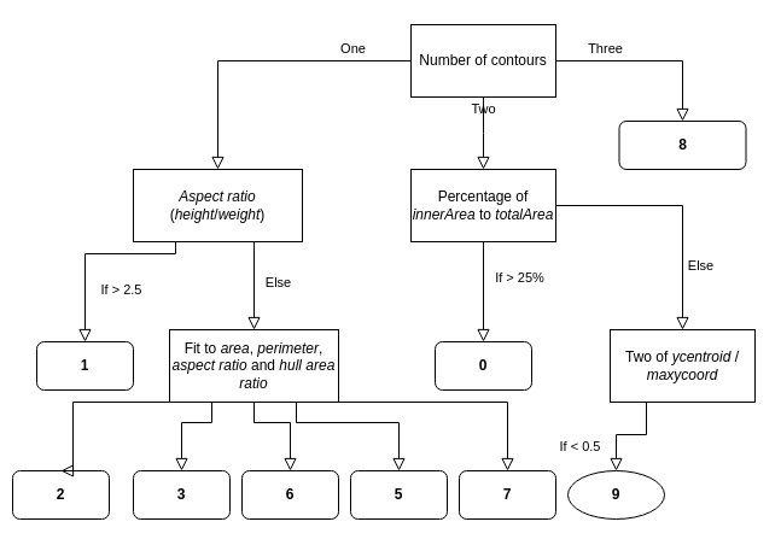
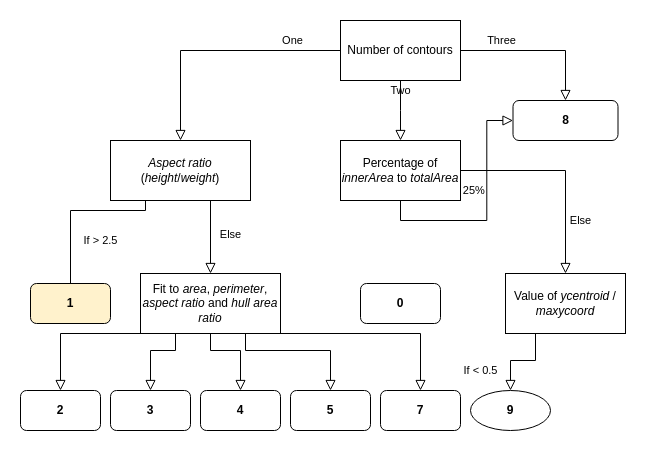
- <mxCell id="5" value="If &amp;gt; 25%" style="rounded=0;html=1;jettySize=auto;orthogonalLoop=1;fontSize=11;endArrow=block;endFill=0;endSize=8;strokeWidth=1;shadow=0;labelBackgroundColor=none;edgeStyle=orthogonalEdgeStyle;exitX=0.5;exitY=1;exitDx=0;exitDy=0;" parent="1" source="10" target="6" edge="1"><mxGeometry x="-0.277" y="30" relative="1" as="geometry"><mxPoint as="offset" /><mxPoint x="400" y="220" as="sourcePoint" /></mxGeometry></mxCell>
+ <mxCell id="5" value="If &amp;gt; 25%" style="rounded=0;html=1;jettySize=auto;orthogonalLoop=1;fontSize=11;endArrow=block;endFill=0;endSize=8;strokeWidth=1;shadow=0;labelBackgroundColor=none;edgeStyle=orthogonalEdgeStyle;exitX=0.5;exitY=1;exitDx=0;exitDy=0;" parent="1" source="10" target="4" edge="1"><mxGeometry x="-0.277" y="30" relative="1" as="geometry"><mxPoint as="offset" /><mxPoint x="400" y="220" as="sourcePoint" /></mxGeometry></mxCell>
- <mxCell id="18" value="&lt;div&gt;If &amp;gt; 2.5&lt;/div&gt;" style="rounded=0;html=1;jettySize=auto;orthogonalLoop=1;fontSize=11;endArrow=block;endFill=0;endSize=8;strokeWidth=1;shadow=0;labelBackgroundColor=none;edgeStyle=orthogonalEdgeStyle;exitX=0.25;exitY=1;exitDx=0;exitDy=0;entryX=0.5;entryY=0;entryDx=0;entryDy=0;" edge="1" parent="1" source="14" target="17"><mxGeometry x="0.458" y="30" relative="1" as="geometry"><mxPoint as="offset" /><mxPoint x="225.333" y="210.167" as="sourcePoint" /><mxPoint x="220.333" y="282.667" as="targetPoint" /><Array as="points"><mxPoint x="145" y="210" /><mxPoint x="70" y="210" /></Array></mxGeometry></mxCell>
+ <mxCell id="18" value="&lt;div&gt;If &amp;gt; 2.5&lt;/div&gt;" style="rounded=0;html=1;jettySize=auto;orthogonalLoop=1;fontSize=11;endArrow=none;endFill=0;endSize=8;strokeWidth=1;shadow=0;labelBackgroundColor=none;edgeStyle=orthogonalEdgeStyle;exitX=0.25;exitY=1;exitDx=0;exitDy=0;entryX=0.5;entryY=0;entryDx=0;entryDy=0;" edge="1" parent="1" source="14" target="17"><mxGeometry x="0.458" y="30" relative="1" as="geometry"><mxPoint as="offset" /><mxPoint x="225.333" y="210.167" as="sourcePoint" /><mxPoint x="220.333" y="282.667" as="targetPoint" /><Array as="points"><mxPoint x="145" y="210" /><mxPoint x="70" y="210" /></Array></mxGeometry></mxCell>
- <mxCell id="17" value="&lt;b&gt;1&lt;/b&gt;" style="rounded=1;whiteSpace=wrap;html=1;fontSize=12;glass=0;strokeWidth=1;shadow=0;" vertex="1" parent="1"><mxGeometry x="30" y="283" width="80" height="40" as="geometry" /></mxCell>
+ <mxCell id="17" value="&lt;b&gt;1&lt;/b&gt;" style="rounded=1;whiteSpace=wrap;html=1;fontSize=12;glass=0;strokeWidth=1;shadow=0;fillColor=#fff2cc;" vertex="1" parent="1"><mxGeometry x="30" y="283" width="80" height="40" as="geometry" /></mxCell>
- <mxCell id="11" value="Two of &lt;i&gt;ycentroid&lt;/i&gt; / &lt;i&gt;maxycoord&lt;/i&gt;" style="rounded=0;whiteSpace=wrap;html=1;" parent="1" vertex="1"><mxGeometry x="505" y="273" width="120" height="60" as="geometry" /></mxCell>
+ <mxCell id="11" value="Value of &lt;i&gt;ycentroid&lt;/i&gt; / &lt;i&gt;maxycoord&lt;/i&gt;" style="rounded=0;whiteSpace=wrap;html=1;" parent="1" vertex="1"><mxGeometry x="505" y="273" width="120" height="60" as="geometry" /></mxCell>
- <mxCell id="20" value="&lt;b&gt;2&lt;/b&gt;" style="rounded=1;whiteSpace=wrap;html=1;fontSize=12;glass=0;strokeWidth=1;shadow=0;" vertex="1" parent="1"><mxGeometry x="10" y="390" width="80" height="40" as="geometry" /></mxCell>
+ <mxCell id="20" value="&lt;b&gt;2&lt;/b&gt;" style="rounded=1;whiteSpace=wrap;html=1;fontSize=12;glass=0;strokeWidth=1;shadow=0;" vertex="1" parent="1"><mxGeometry x="20" y="390" width="80" height="40" as="geometry" /></mxCell>
- <mxCell id="21" value="&lt;b&gt;6&lt;/b&gt;" style="rounded=1;whiteSpace=wrap;html=1;fontSize=12;glass=0;strokeWidth=1;shadow=0;" vertex="1" parent="1"><mxGeometry x="200" y="390" width="80" height="40" as="geometry" /></mxCell>
+ <mxCell id="21" value="&lt;b&gt;4&lt;/b&gt;" style="rounded=1;whiteSpace=wrap;html=1;fontSize=12;glass=0;strokeWidth=1;shadow=0;" vertex="1" parent="1"><mxGeometry x="200" y="390" width="80" height="40" as="geometry" /></mxCell>
